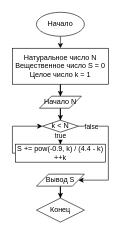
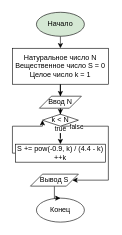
- <mxCell id="3" value="Начало" style="ellipse;whiteSpace=wrap;html=1;" vertex="1" parent="1"><mxGeometry x="60" y="20" width="80" height="40" as="geometry" /></mxCell>
+ <mxCell id="3" value="Начало" style="ellipse;whiteSpace=wrap;html=1;fillColor=#d5e8d4;" vertex="1" parent="1"><mxGeometry x="60" y="20" width="80" height="40" as="geometry" /></mxCell>
- <mxCell id="8" value="Начало N" style="shape=parallelogram;perimeter=parallelogramPerimeter;whiteSpace=wrap;html=1;fixedSize=1;" vertex="1" parent="1"><mxGeometry x="65" y="160" width="70" height="20" as="geometry" /></mxCell>
+ <mxCell id="8" value="Ввод N" style="shape=parallelogram;perimeter=parallelogramPerimeter;whiteSpace=wrap;html=1;fixedSize=1;" vertex="1" parent="1"><mxGeometry x="65" y="160" width="70" height="20" as="geometry" /></mxCell>
- <mxCell id="13" value="k &amp;lt; N" style="rhombus;whiteSpace=wrap;html=1;" vertex="1" parent="1"><mxGeometry x="70" y="200" width="60" height="20" as="geometry" /></mxCell>
+ <mxCell id="13" value="k &amp;lt; N" style="rhombus;whiteSpace=wrap;html=1;" vertex="1" parent="1"><mxGeometry x="70" y="190" width="60" height="20" as="geometry" /></mxCell>
- <mxCell id="17" value="Вывод S" style="shape=parallelogram;perimeter=parallelogramPerimeter;whiteSpace=wrap;html=1;fixedSize=1;" vertex="1" parent="1"><mxGeometry x="60.02" y="290" width="80" height="20" as="geometry" /></mxCell>
+ <mxCell id="17" value="Вывод S" style="shape=parallelogram;perimeter=parallelogramPerimeter;whiteSpace=wrap;html=1;fixedSize=1;" vertex="1" parent="1"><mxGeometry x="50.02" y="290" width="80" height="20" as="geometry" /></mxCell>
- <mxCell id="4" value="Конец" style="rhombus;whiteSpace=wrap;html=1;" vertex="1" parent="1"><mxGeometry x="60.02" y="330" width="80" height="40" as="geometry" /></mxCell>
+ <mxCell id="4" value="Конец" style="ellipse;whiteSpace=wrap;html=1;" vertex="1" parent="1"><mxGeometry x="60.02" y="330" width="80" height="40" as="geometry" /></mxCell>
